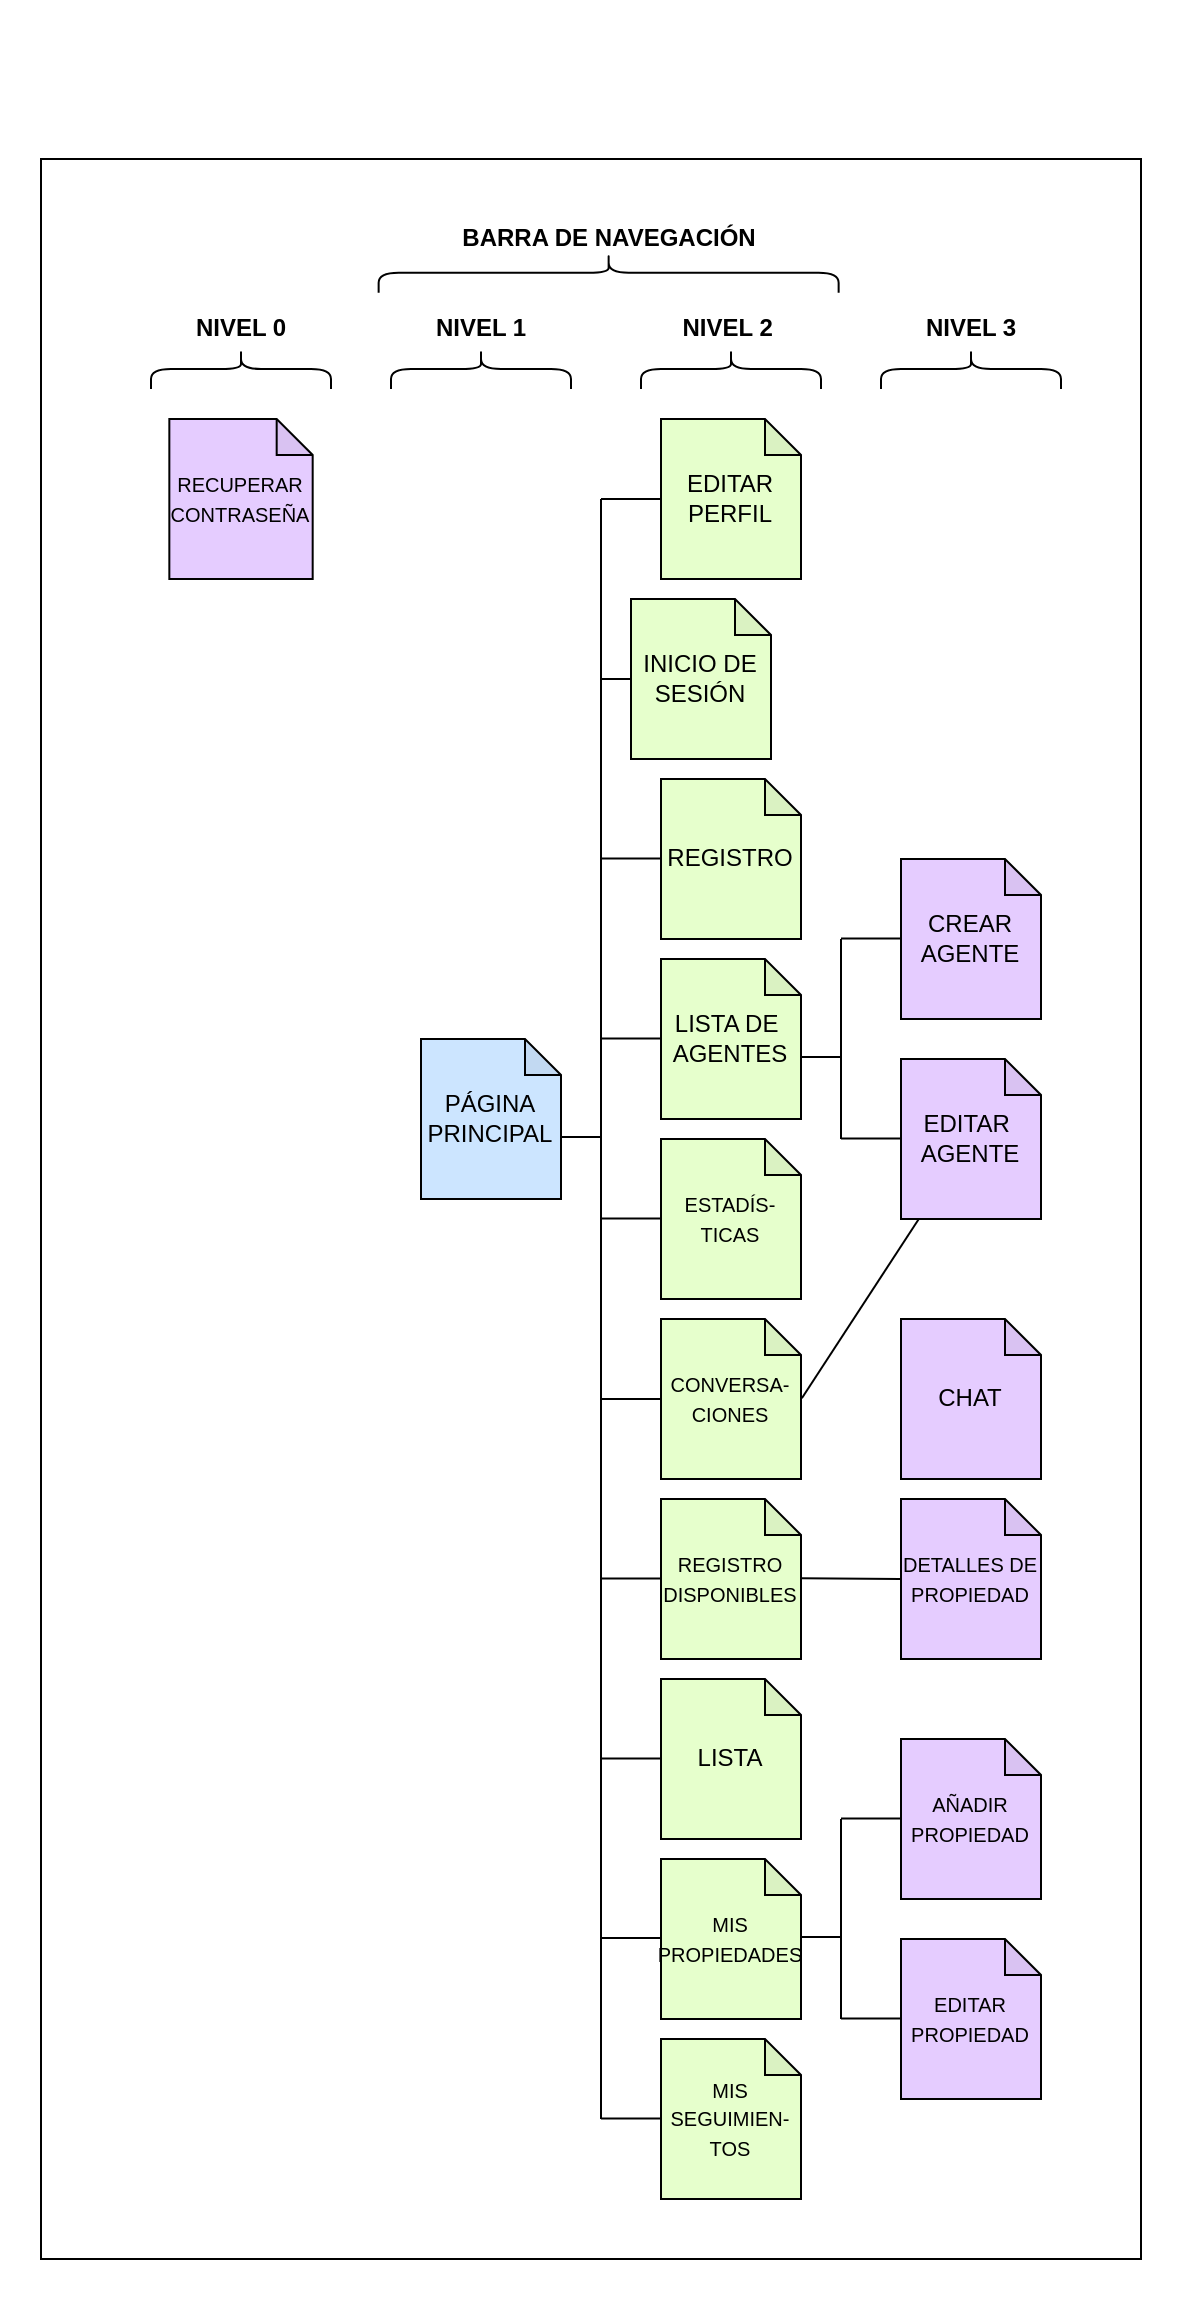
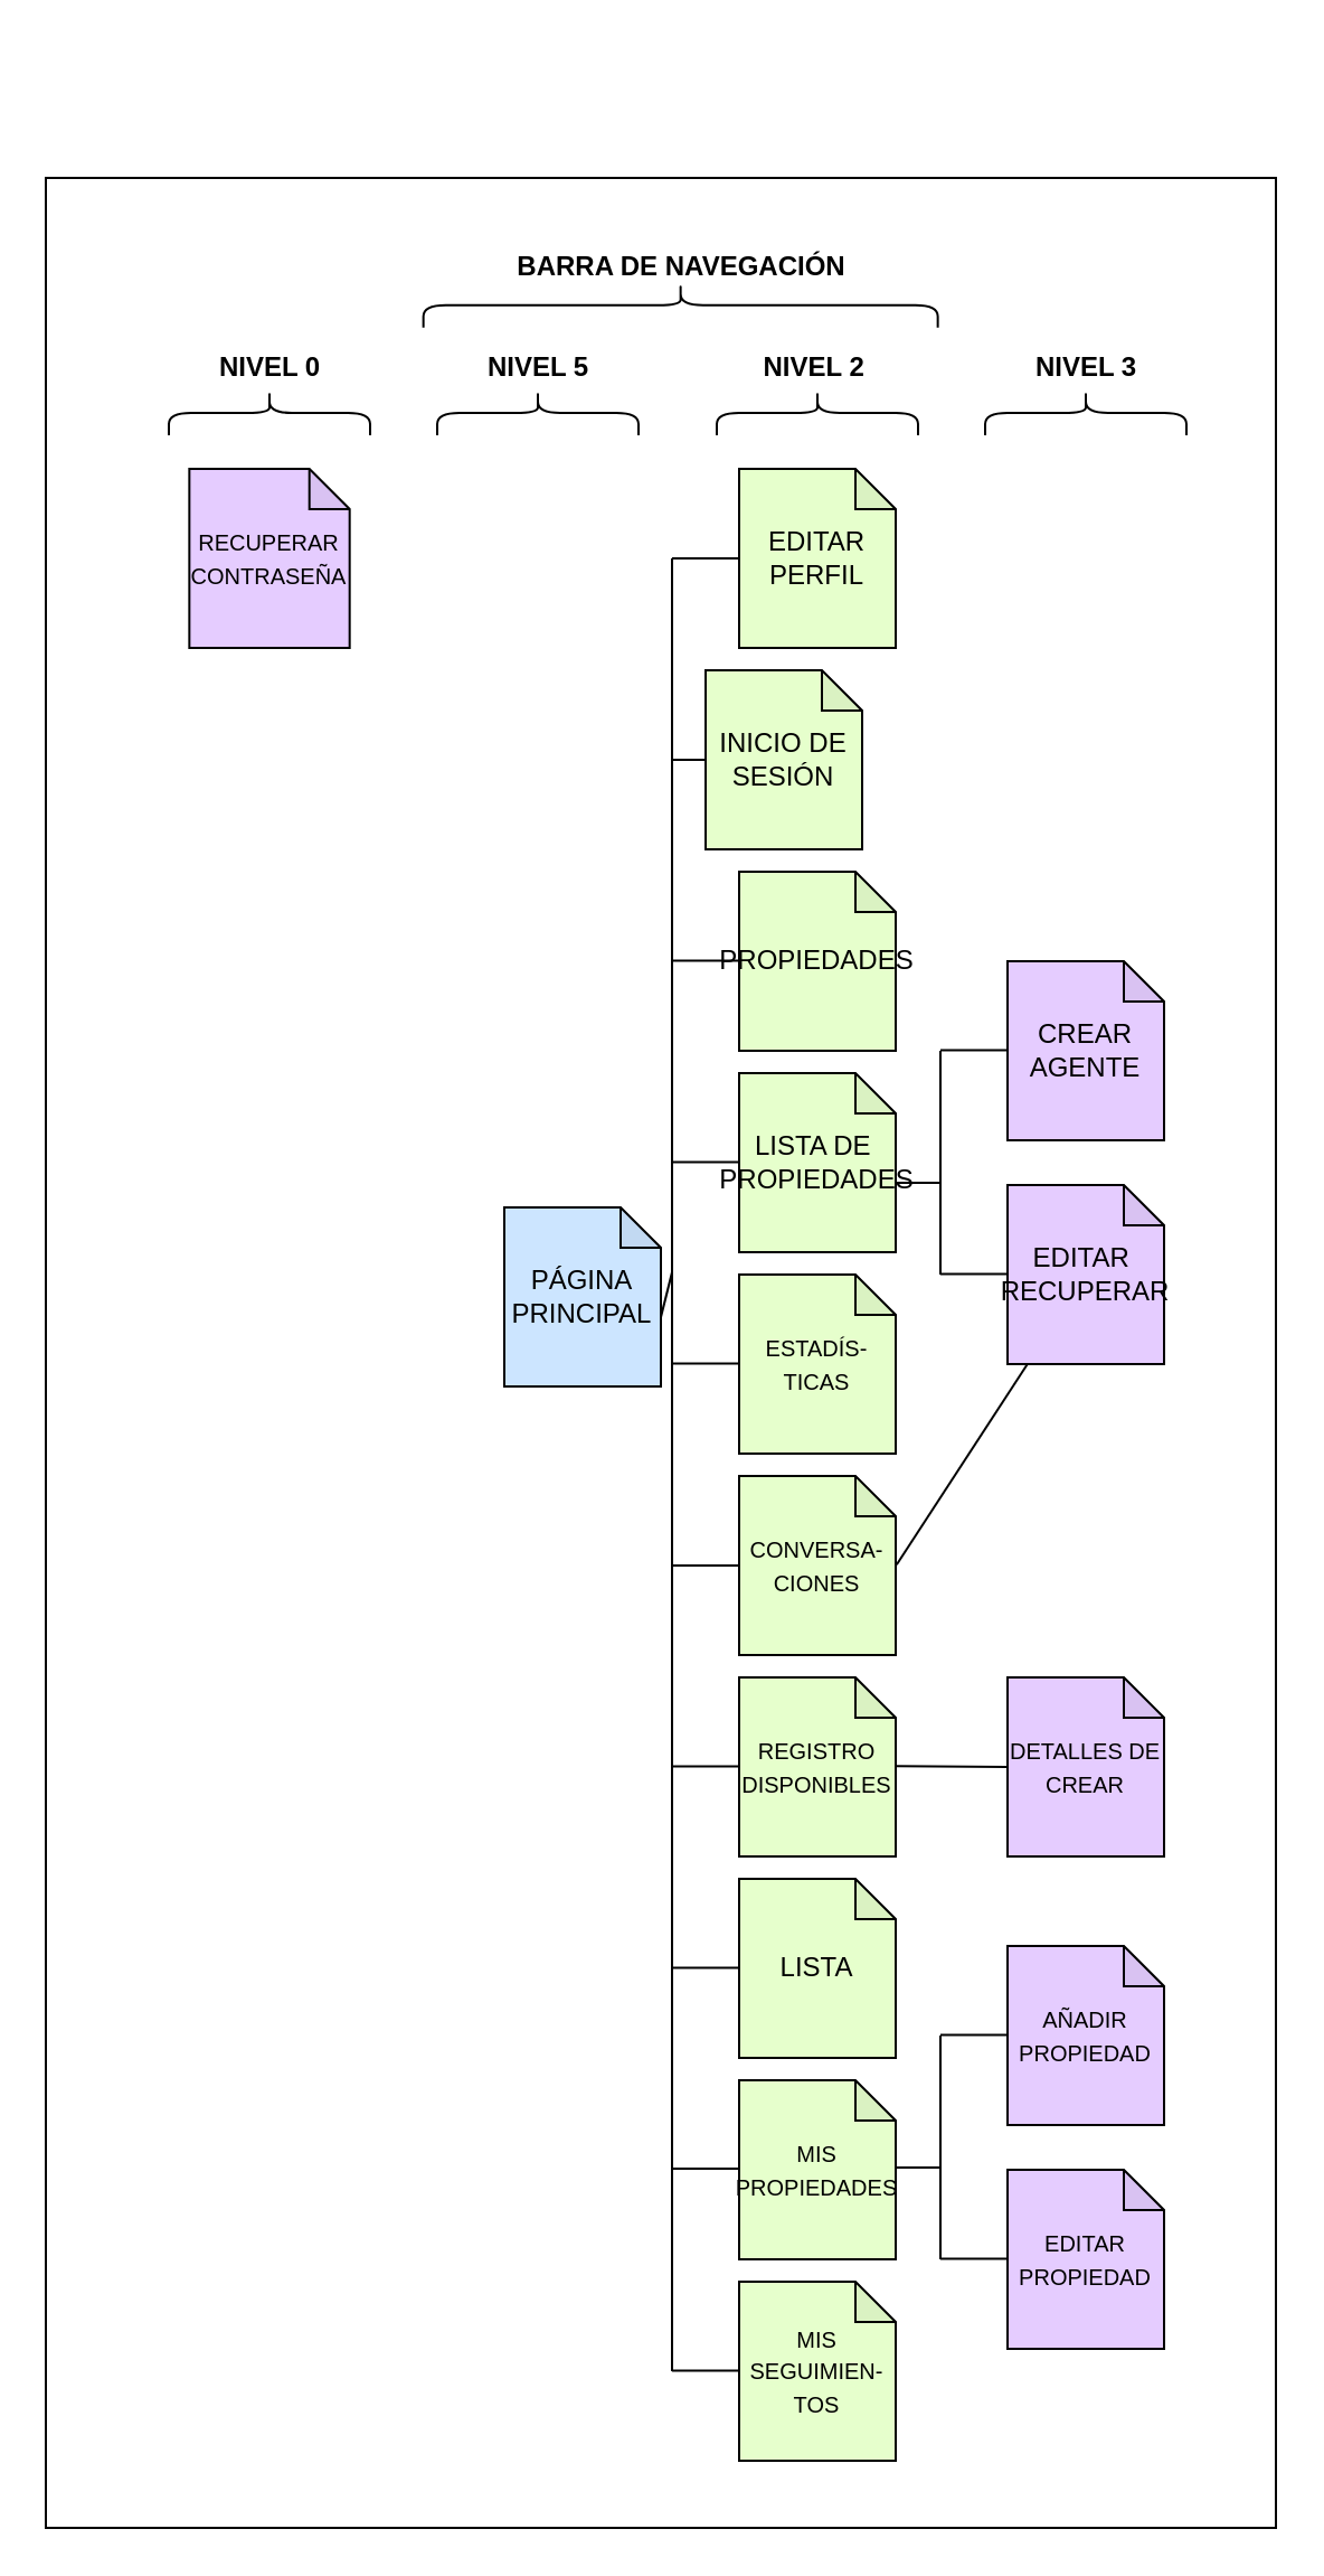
- <mxCell id="46" value="&lt;b&gt;NIVEL 1&lt;/b&gt;" style="text;html=1;align=center;verticalAlign=middle;resizable=0;points=[];autosize=1;" parent="1" vertex="1"><mxGeometry y="154" width="60" height="20" as="geometry" x="210" /></mxCell>
+ <mxCell id="46" value="&lt;b&gt;NIVEL 5&lt;/b&gt;" style="text;html=1;align=center;verticalAlign=middle;resizable=0;points=[];autosize=1;" parent="1" vertex="1"><mxGeometry y="154" width="60" height="20" as="geometry" x="210" /></mxCell>
- <mxCell id="6" value="REGISTRO" style="shape=note;whiteSpace=wrap;html=1;backgroundOutline=1;darkOpacity=0.05;size=18;fillColor=#E6FFCC;" parent="1" vertex="1"><mxGeometry x="330" y="389" width="70" height="80" as="geometry" /></mxCell>
+ <mxCell id="6" value="PROPIEDADES" style="shape=note;whiteSpace=wrap;html=1;backgroundOutline=1;darkOpacity=0.05;size=18;fillColor=#E6FFCC;" parent="1" vertex="1"><mxGeometry x="330" y="389" width="70" height="80" as="geometry" /></mxCell>
- <mxCell id="5" value="LISTA DE&amp;nbsp;&lt;br&gt;AGENTES" style="shape=note;whiteSpace=wrap;html=1;backgroundOutline=1;darkOpacity=0.05;size=18;fillColor=#E6FFCC;" parent="1" vertex="1"><mxGeometry x="330" y="479" width="70" height="80" as="geometry" /></mxCell>
+ <mxCell id="5" value="LISTA DE&amp;nbsp;&lt;br&gt;PROPIEDADES" style="shape=note;whiteSpace=wrap;html=1;backgroundOutline=1;darkOpacity=0.05;size=18;fillColor=#E6FFCC;" parent="1" vertex="1"><mxGeometry x="330" y="479" width="70" height="80" as="geometry" /></mxCell>
- <mxCell id="3" value="PÁGINA PRINCIPAL" style="shape=note;whiteSpace=wrap;html=1;backgroundOutline=1;darkOpacity=0.05;size=18;fillColor=#CCE5FF;" parent="1" vertex="1"><mxGeometry y="519" width="70" height="80" as="geometry" x="210" /></mxCell>
+ <mxCell id="3" value="PÁGINA PRINCIPAL" style="shape=note;whiteSpace=wrap;html=1;backgroundOutline=1;darkOpacity=0.05;size=18;fillColor=#CCE5FF;" parent="1" vertex="1"><mxGeometry x="225" y="539" width="70" height="80" as="geometry" /></mxCell>
- <mxCell id="16" value="EDITAR&amp;nbsp;&lt;br&gt;AGENTE" style="shape=note;whiteSpace=wrap;html=1;backgroundOutline=1;darkOpacity=0.05;size=18;fillColor=#E5CCFF;" parent="1" vertex="1"><mxGeometry x="450" y="529" width="70" height="80" as="geometry" /></mxCell>
+ <mxCell id="16" value="EDITAR&amp;nbsp;&lt;br&gt;RECUPERAR" style="shape=note;whiteSpace=wrap;html=1;backgroundOutline=1;darkOpacity=0.05;size=18;fillColor=#E5CCFF;" parent="1" vertex="1"><mxGeometry x="450" y="529" width="70" height="80" as="geometry" /></mxCell>
- <mxCell id="22" value="CHAT" style="shape=note;whiteSpace=wrap;html=1;backgroundOutline=1;darkOpacity=0.05;size=18;fillColor=#E5CCFF;" parent="1" vertex="1"><mxGeometry x="450" y="659" width="70" height="80" as="geometry" /></mxCell>
- <mxCell id="26" value="&lt;font style=&quot;font-size: 10px&quot;&gt;DETALLES DE&lt;br&gt;PROPIEDAD&lt;/font&gt;" style="shape=note;whiteSpace=wrap;html=1;backgroundOutline=1;darkOpacity=0.05;size=18;fillColor=#E5CCFF;" parent="1" vertex="1"><mxGeometry x="450" y="749" width="70" height="80" as="geometry" /></mxCell>
+ <mxCell id="26" value="&lt;font style=&quot;font-size: 10px&quot;&gt;DETALLES DE&lt;br&gt;CREAR&lt;/font&gt;" style="shape=note;whiteSpace=wrap;html=1;backgroundOutline=1;darkOpacity=0.05;size=18;fillColor=#E5CCFF;" parent="1" vertex="1"><mxGeometry x="450" y="749" width="70" height="80" as="geometry" /></mxCell>
